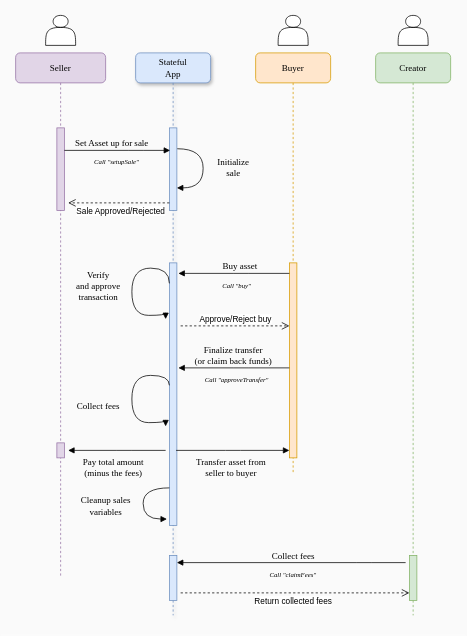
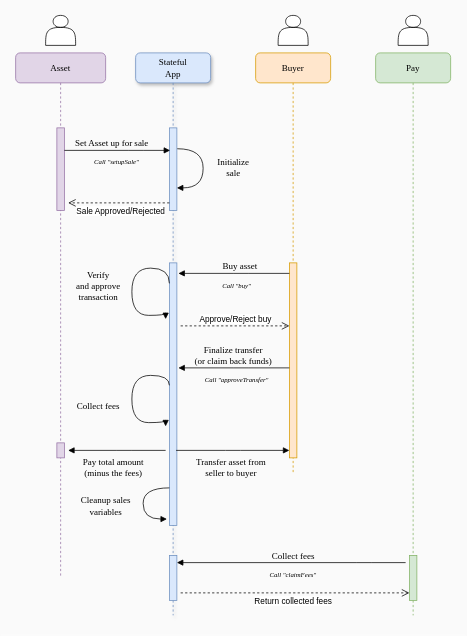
- <mxCell id="14" value="Seller" style="shape=umlLifeline;perimeter=lifelinePerimeter;whiteSpace=wrap;html=1;container=1;collapsible=0;recursiveResize=0;outlineConnect=0;rounded=1;shadow=0;comic=0;labelBackgroundColor=none;strokeWidth=1;fontFamily=Verdana;fontSize=12;align=center;fillColor=#e1d5e7;strokeColor=#9673a6;" parent="1" vertex="1"><mxGeometry x="20" y="70" width="120" height="700" as="geometry" /></mxCell>
+ <mxCell id="14" value="Asset" style="shape=umlLifeline;perimeter=lifelinePerimeter;whiteSpace=wrap;html=1;container=1;collapsible=0;recursiveResize=0;outlineConnect=0;rounded=1;shadow=0;comic=0;labelBackgroundColor=none;strokeWidth=1;fontFamily=Verdana;fontSize=12;align=center;fillColor=#e1d5e7;strokeColor=#9673a6;" parent="1" vertex="1"><mxGeometry x="20" y="70" width="120" height="700" as="geometry" /></mxCell>
- <mxCell id="25" value="Creator" style="shape=umlLifeline;perimeter=lifelinePerimeter;whiteSpace=wrap;html=1;container=1;collapsible=0;recursiveResize=0;outlineConnect=0;rounded=1;shadow=0;comic=0;labelBackgroundColor=none;strokeWidth=1;fontFamily=Verdana;fontSize=12;align=center;fillColor=#d5e8d4;strokeColor=#82b366;" parent="1" vertex="1"><mxGeometry x="500" y="70" width="100" height="750" as="geometry" /></mxCell>
+ <mxCell id="25" value="Pay" style="shape=umlLifeline;perimeter=lifelinePerimeter;whiteSpace=wrap;html=1;container=1;collapsible=0;recursiveResize=0;outlineConnect=0;rounded=1;shadow=0;comic=0;labelBackgroundColor=none;strokeWidth=1;fontFamily=Verdana;fontSize=12;align=center;fillColor=#d5e8d4;strokeColor=#82b366;" parent="1" vertex="1"><mxGeometry x="500" y="70" width="100" height="750" as="geometry" /></mxCell>
